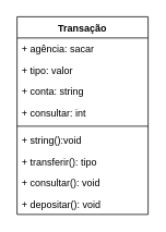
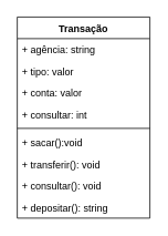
- <mxCell id="3" value="+ agência: sacar" style="text;strokeColor=none;fillColor=none;align=left;verticalAlign=top;spacingLeft=4;spacingRight=4;overflow=hidden;rotatable=0;points=[[0,0.5],[1,0.5]];portConstraint=eastwest;" vertex="1" parent="2"><mxGeometry y="26" width="160" height="26" as="geometry" /></mxCell>
+ <mxCell id="3" value="+ agência: string" style="text;strokeColor=none;fillColor=none;align=left;verticalAlign=top;spacingLeft=4;spacingRight=4;overflow=hidden;rotatable=0;points=[[0,0.5],[1,0.5]];portConstraint=eastwest;" vertex="1" parent="2"><mxGeometry y="26" width="160" height="26" as="geometry" /></mxCell>
- <mxCell id="5" value="+ conta: string" style="text;strokeColor=none;fillColor=none;align=left;verticalAlign=top;spacingLeft=4;spacingRight=4;overflow=hidden;rotatable=0;points=[[0,0.5],[1,0.5]];portConstraint=eastwest;" vertex="1" parent="2"><mxGeometry y="78" width="160" height="26" as="geometry" /></mxCell>
+ <mxCell id="5" value="+ conta: valor" style="text;strokeColor=none;fillColor=none;align=left;verticalAlign=top;spacingLeft=4;spacingRight=4;overflow=hidden;rotatable=0;points=[[0,0.5],[1,0.5]];portConstraint=eastwest;" vertex="1" parent="2"><mxGeometry y="78" width="160" height="26" as="geometry" /></mxCell>
- <mxCell id="8" value="+ string():void" style="text;strokeColor=none;fillColor=none;align=left;verticalAlign=top;spacingLeft=4;spacingRight=4;overflow=hidden;rotatable=0;points=[[0,0.5],[1,0.5]];portConstraint=eastwest;" vertex="1" parent="2"><mxGeometry y="138" width="160" height="26" as="geometry" /></mxCell>
+ <mxCell id="8" value="+ sacar():void" style="text;strokeColor=none;fillColor=none;align=left;verticalAlign=top;spacingLeft=4;spacingRight=4;overflow=hidden;rotatable=0;points=[[0,0.5],[1,0.5]];portConstraint=eastwest;" vertex="1" parent="2"><mxGeometry y="138" width="160" height="26" as="geometry" /></mxCell>
- <mxCell id="9" value="+ transferir(): tipo" style="text;strokeColor=none;fillColor=none;align=left;verticalAlign=top;spacingLeft=4;spacingRight=4;overflow=hidden;rotatable=0;points=[[0,0.5],[1,0.5]];portConstraint=eastwest;" vertex="1" parent="2"><mxGeometry y="164" width="160" height="26" as="geometry" /></mxCell>
+ <mxCell id="9" value="+ transferir(): void" style="text;strokeColor=none;fillColor=none;align=left;verticalAlign=top;spacingLeft=4;spacingRight=4;overflow=hidden;rotatable=0;points=[[0,0.5],[1,0.5]];portConstraint=eastwest;" vertex="1" parent="2"><mxGeometry y="164" width="160" height="26" as="geometry" /></mxCell>
- <mxCell id="11" value="+ depositar(): void" style="text;strokeColor=none;fillColor=none;align=left;verticalAlign=top;spacingLeft=4;spacingRight=4;overflow=hidden;rotatable=0;points=[[0,0.5],[1,0.5]];portConstraint=eastwest;" vertex="1" parent="2"><mxGeometry y="216" width="160" height="26" as="geometry" /></mxCell>
+ <mxCell id="11" value="+ depositar(): string" style="text;strokeColor=none;fillColor=none;align=left;verticalAlign=top;spacingLeft=4;spacingRight=4;overflow=hidden;rotatable=0;points=[[0,0.5],[1,0.5]];portConstraint=eastwest;" vertex="1" parent="2"><mxGeometry y="216" width="160" height="26" as="geometry" /></mxCell>
